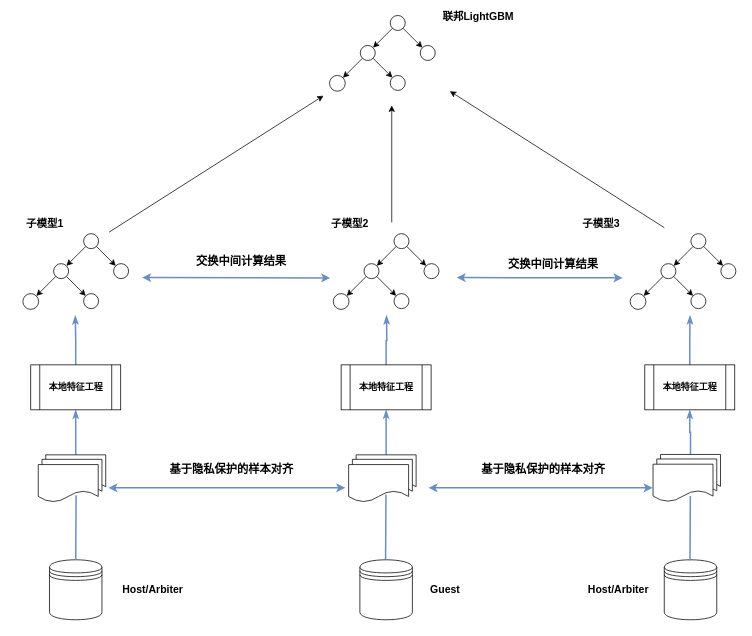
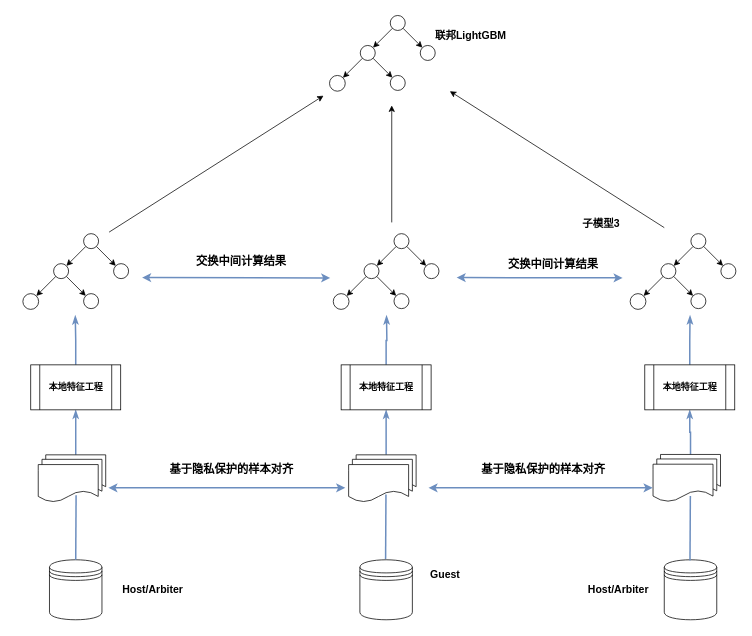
- <mxCell id="79" value="&lt;span style=&quot;font-size: 14px;&quot;&gt;&lt;b&gt;联邦LightGBM&lt;br&gt;&lt;/b&gt;&lt;/span&gt;" style="text;html=1;align=center;verticalAlign=middle;resizable=0;points=[];autosize=1;strokeColor=none;fillColor=none;fontSize=6;" vertex="1" parent="1"><mxGeometry x="578" y="9" width="117" height="26" as="geometry" /></mxCell>
+ <mxCell id="79" value="&lt;span style=&quot;font-size: 14px;&quot;&gt;&lt;b&gt;联邦LightGBM&lt;br&gt;&lt;/b&gt;&lt;/span&gt;" style="text;html=1;align=center;verticalAlign=middle;resizable=0;points=[];autosize=1;strokeColor=none;fillColor=none;fontSize=6;" vertex="1" parent="1"><mxGeometry x="568" y="34" width="117" height="26" as="geometry" /></mxCell>
- <mxCell id="76" value="&lt;span style=&quot;font-size: 14px;&quot;&gt;&lt;b&gt;子模型1&lt;/b&gt;&lt;/span&gt;" style="text;html=1;align=center;verticalAlign=middle;resizable=0;points=[];autosize=1;strokeColor=none;fillColor=none;fontSize=6;" vertex="1" parent="1"><mxGeometry x="20" y="285" width="78" height="26" as="geometry" /></mxCell>
- <mxCell id="77" value="&lt;span style=&quot;font-size: 14px;&quot;&gt;&lt;b&gt;子模型2&lt;/b&gt;&lt;/span&gt;" style="text;html=1;align=center;verticalAlign=middle;resizable=0;points=[];autosize=1;strokeColor=none;fillColor=none;fontSize=6;" vertex="1" parent="1"><mxGeometry x="427" y="285" width="78" height="26" as="geometry" /></mxCell>
- <mxCell id="75" value="&lt;span style=&quot;font-size: 14px;&quot;&gt;&lt;b&gt;Guest&lt;/b&gt;&lt;/span&gt;" style="text;html=1;align=center;verticalAlign=middle;resizable=0;points=[];autosize=1;strokeColor=none;fillColor=none;fontSize=6;" vertex="1" parent="1"><mxGeometry x="560" y="773" width="65" height="26" as="geometry" /></mxCell>
+ <mxCell id="75" value="&lt;span style=&quot;font-size: 14px;&quot;&gt;&lt;b&gt;Guest&lt;/b&gt;&lt;/span&gt;" style="text;html=1;align=center;verticalAlign=middle;resizable=0;points=[];autosize=1;strokeColor=none;fillColor=none;fontSize=6;" vertex="1" parent="1"><mxGeometry x="560" y="753" width="65" height="26" as="geometry" /></mxCell>
